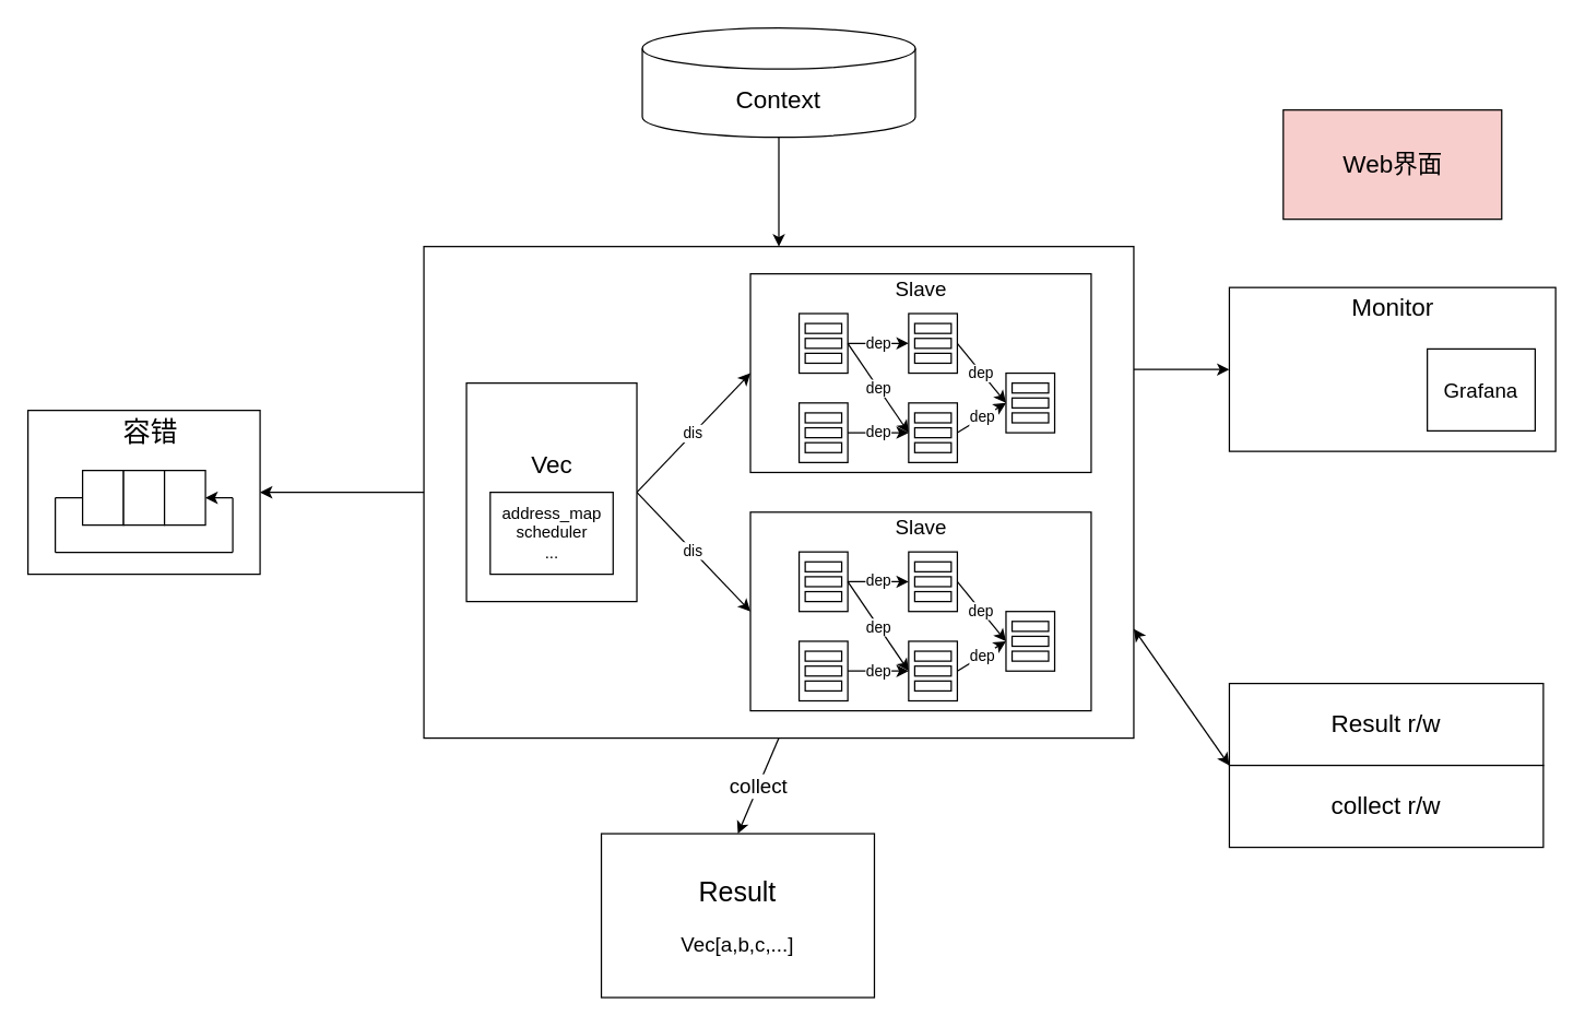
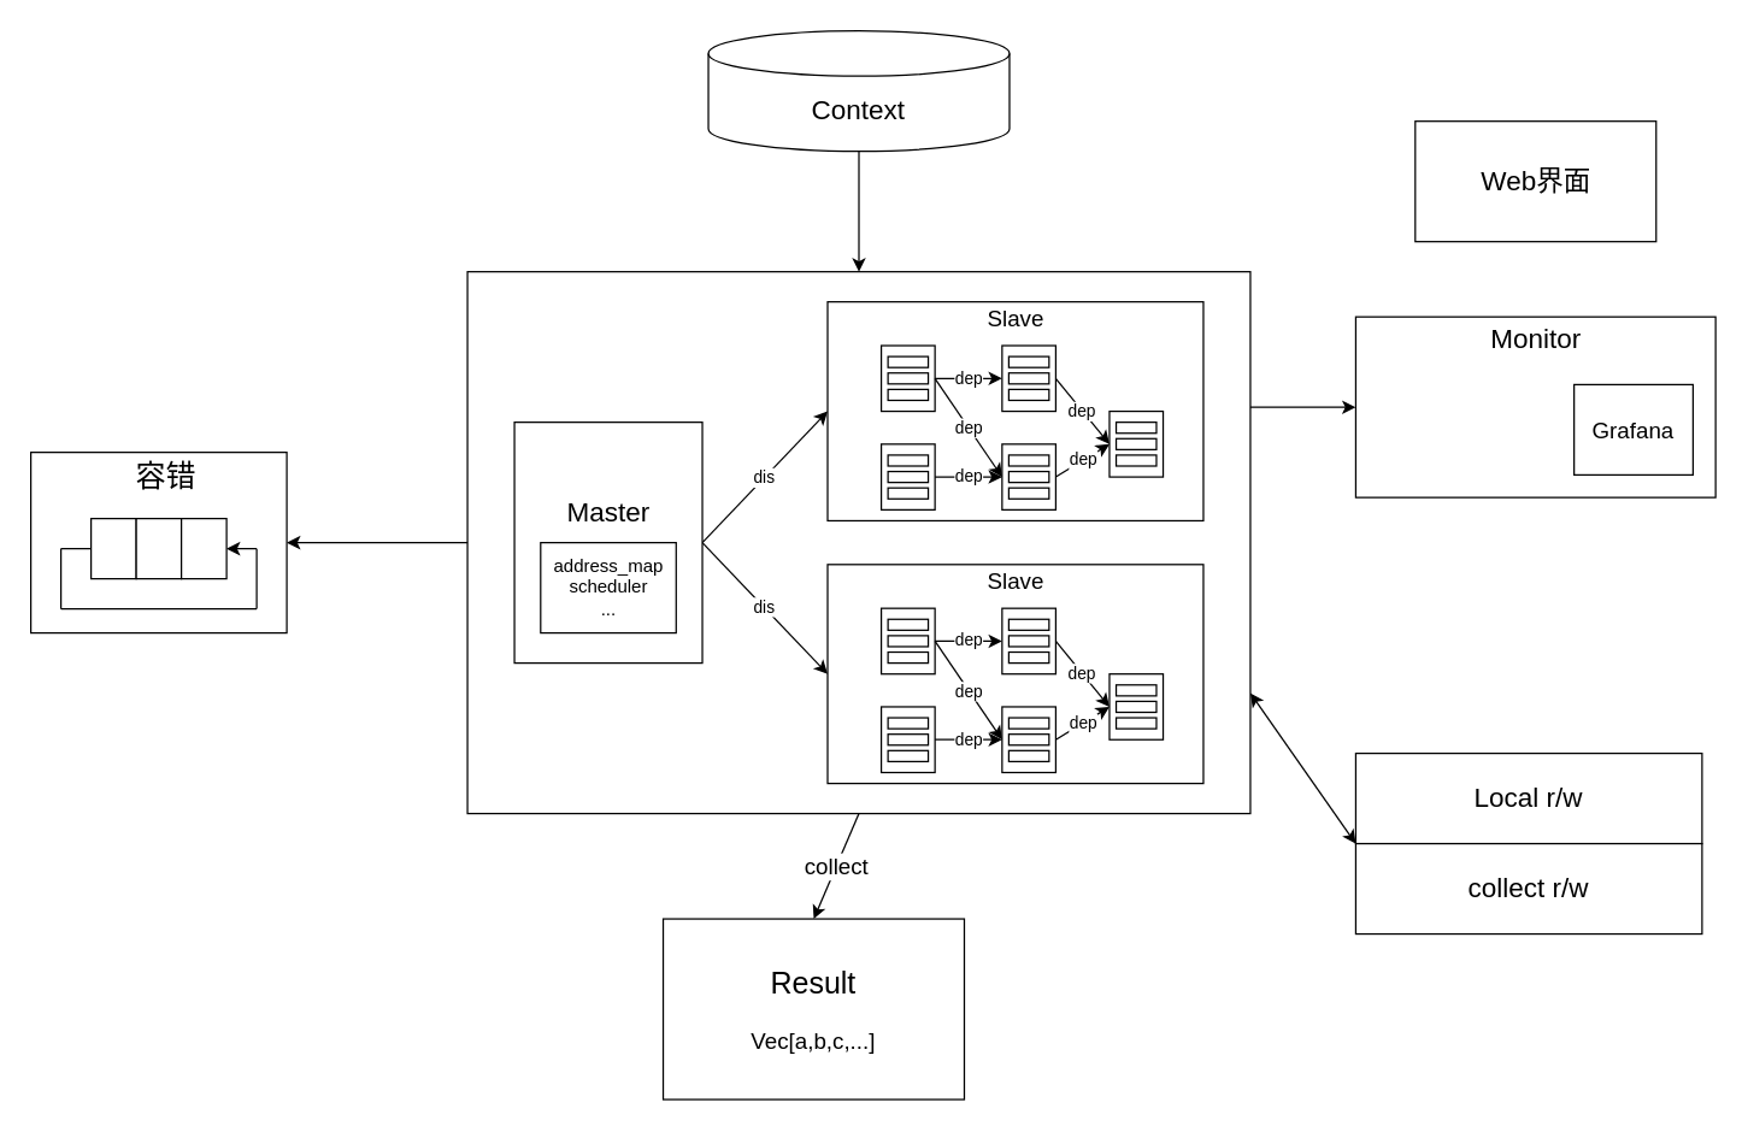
- <mxCell id="94" value="&lt;font style=&quot;font-size: 18px;&quot;&gt;Web界面&lt;/font&gt;" style="rounded=0;whiteSpace=wrap;html=1;fontSize=15;fillColor=#f8cecc;" parent="1" vertex="1"><mxGeometry x="939.5" y="80" width="160" height="80" as="geometry" /></mxCell>
+ <mxCell id="94" value="&lt;font style=&quot;font-size: 18px;&quot;&gt;Web界面&lt;/font&gt;" style="rounded=0;whiteSpace=wrap;html=1;fontSize=15;" parent="1" vertex="1"><mxGeometry x="939.5" y="80" width="160" height="80" as="geometry" /></mxCell>
- <mxCell id="75" value="&lt;font style=&quot;font-size: 18px;&quot;&gt;Vec&lt;/font&gt;" style="rounded=0;whiteSpace=wrap;html=1;opacity=0;" parent="2" vertex="1"><mxGeometry x="58.6" y="140" width="70" height="40" as="geometry" /></mxCell>
+ <mxCell id="75" value="&lt;font style=&quot;font-size: 18px;&quot;&gt;Master&lt;/font&gt;" style="rounded=0;whiteSpace=wrap;html=1;opacity=0;" parent="2" vertex="1"><mxGeometry x="58.6" y="140" width="70" height="40" as="geometry" /></mxCell>
- <mxCell id="95" value="&lt;font style=&quot;font-size: 18px;&quot;&gt;Result r/w&lt;/font&gt;" style="rounded=0;whiteSpace=wrap;html=1;fontSize=15;" parent="1" vertex="1"><mxGeometry x="900" y="500" width="230" height="60" as="geometry" /></mxCell>
+ <mxCell id="95" value="&lt;font style=&quot;font-size: 18px;&quot;&gt;Local r/w&lt;/font&gt;" style="rounded=0;whiteSpace=wrap;html=1;fontSize=15;" parent="1" vertex="1"><mxGeometry x="900" y="500" width="230" height="60" as="geometry" /></mxCell>
